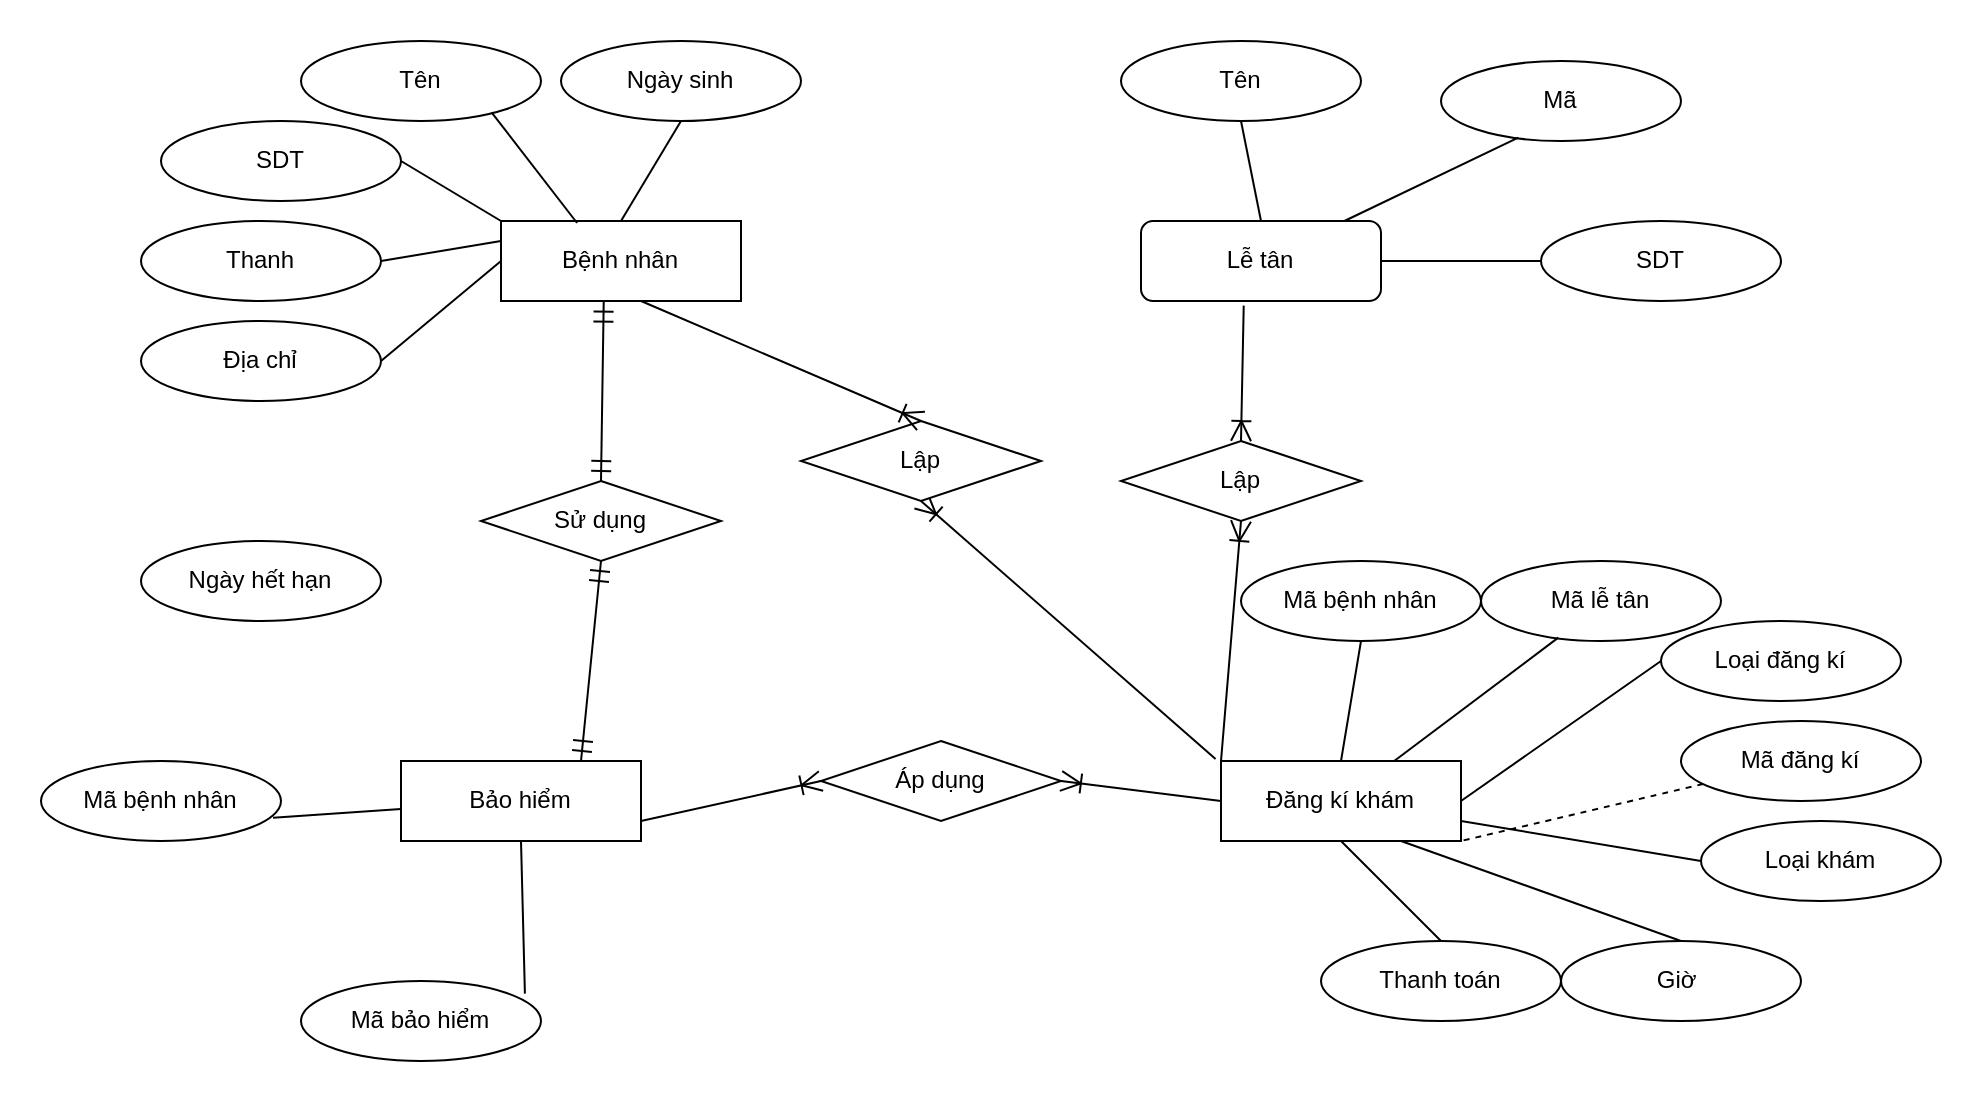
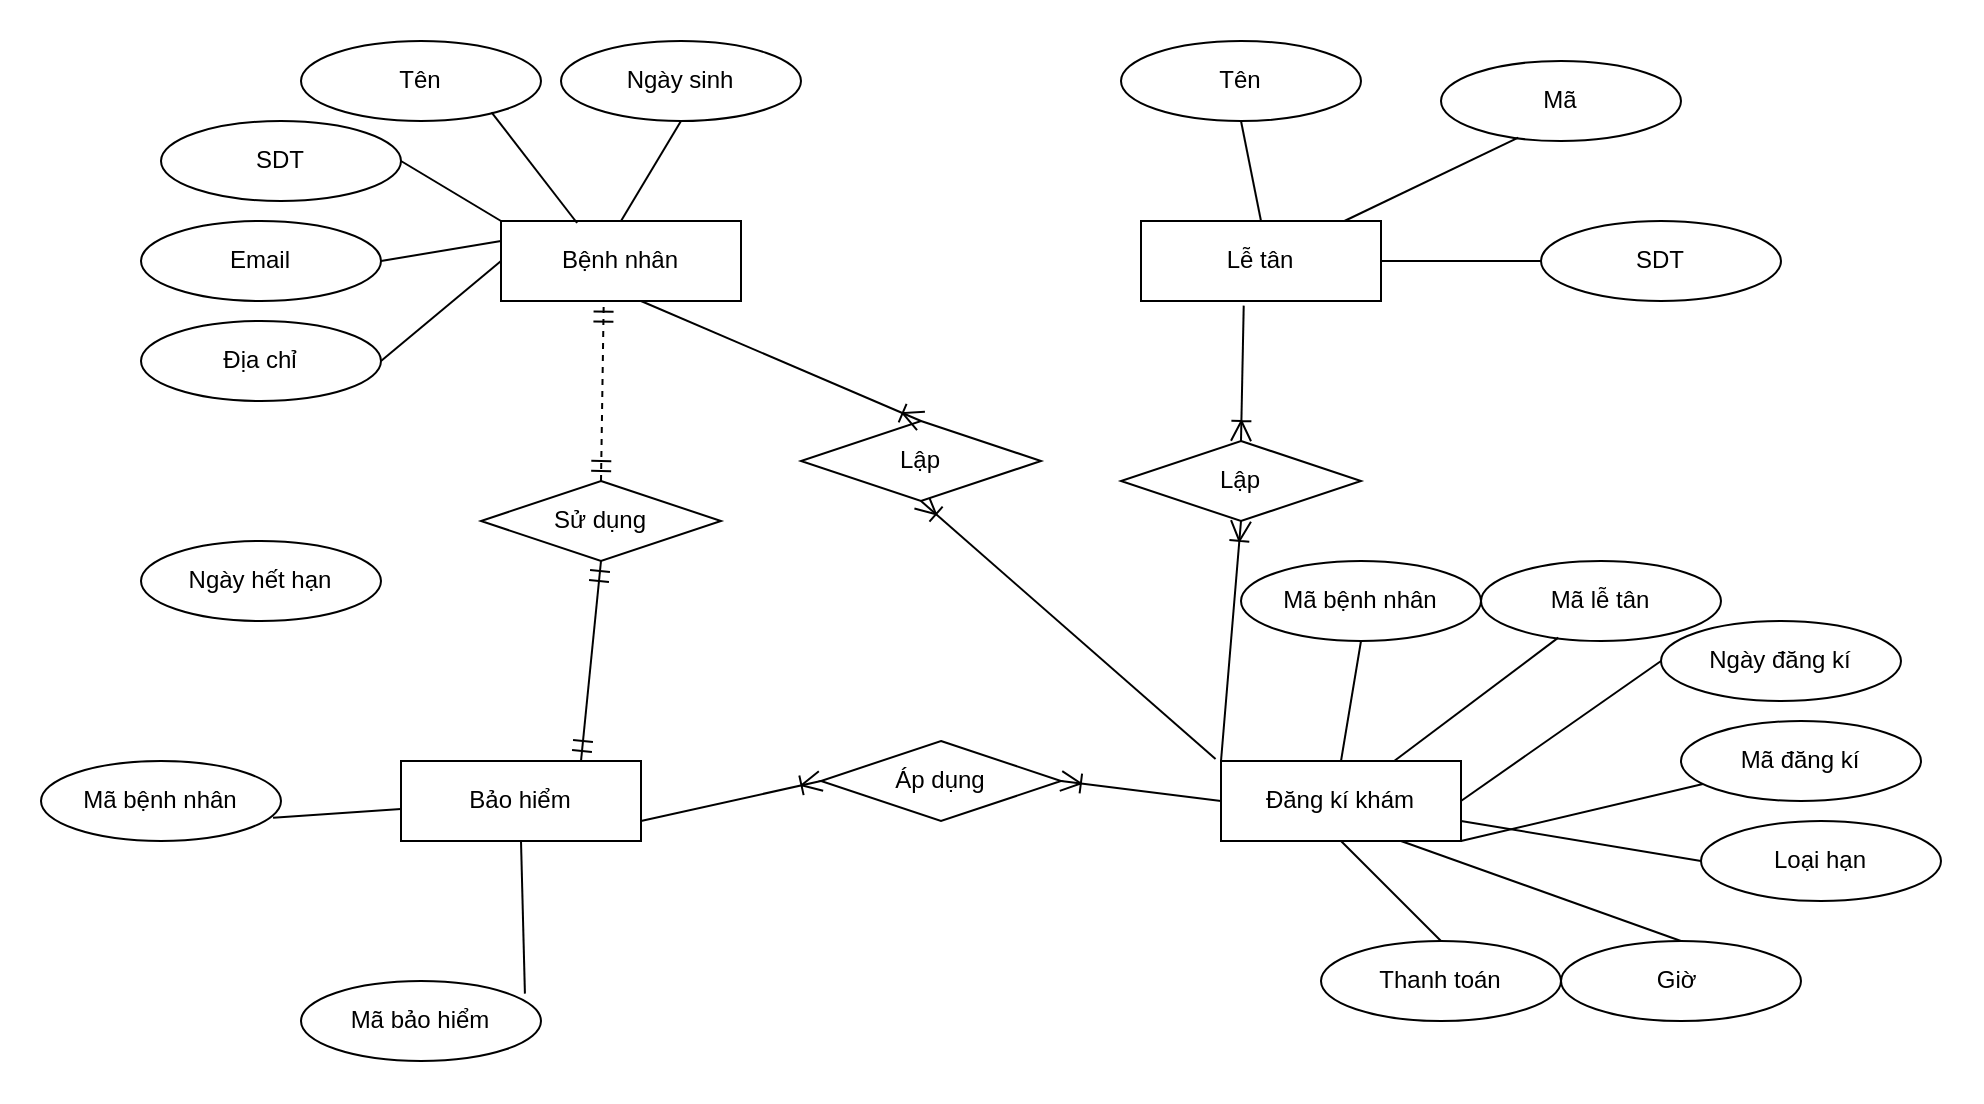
- <mxCell id="7" value="Thanh" style="ellipse;whiteSpace=wrap;html=1;" vertex="1" parent="1"><mxGeometry x="70" y="110" width="120" height="40" as="geometry" /></mxCell>
+ <mxCell id="7" value="Email" style="ellipse;whiteSpace=wrap;html=1;" vertex="1" parent="1"><mxGeometry x="70" y="110" width="120" height="40" as="geometry" /></mxCell>
- <mxCell id="2" value="Lễ tân" style="whiteSpace=wrap;html=1;rounded=1;" vertex="1" parent="1"><mxGeometry x="570" y="110" width="120" height="40" as="geometry" /></mxCell>
+ <mxCell id="2" value="Lễ tân" style="rounded=0;whiteSpace=wrap;html=1;" vertex="1" parent="1"><mxGeometry x="570" y="110" width="120" height="40" as="geometry" /></mxCell>
- <mxCell id="51" value="" style="fontSize=12;html=1;endArrow=ERmandOne;startArrow=ERmandOne;rounded=0;startSize=8;endSize=8;entryX=0.428;entryY=1.008;entryDx=0;entryDy=0;entryPerimeter=0;exitX=0.5;exitY=0;exitDx=0;exitDy=0;" edge="1" parent="1" source="50" target="3"><mxGeometry width="100" height="100" relative="1" as="geometry"><mxPoint x="170" y="290" as="sourcePoint" /><mxPoint x="270" y="190" as="targetPoint" /></mxGeometry></mxCell>
+ <mxCell id="51" value="" style="fontSize=12;html=1;endArrow=ERmandOne;startArrow=ERmandOne;rounded=0;startSize=8;endSize=8;entryX=0.428;entryY=1.008;entryDx=0;entryDy=0;entryPerimeter=0;exitX=0.5;exitY=0;exitDx=0;exitDy=0;dashed=1;" edge="1" parent="1" source="50" target="3"><mxGeometry width="100" height="100" relative="1" as="geometry"><mxPoint x="170" y="290" as="sourcePoint" /><mxPoint x="270" y="190" as="targetPoint" /></mxGeometry></mxCell>
- <mxCell id="25" value="Loại đăng kí" style="ellipse;whiteSpace=wrap;html=1;" vertex="1" parent="1"><mxGeometry x="830" y="310" width="120" height="40" as="geometry" /></mxCell>
+ <mxCell id="25" value="Ngày đăng kí" style="ellipse;whiteSpace=wrap;html=1;" vertex="1" parent="1"><mxGeometry x="830" y="310" width="120" height="40" as="geometry" /></mxCell>
- <mxCell id="30" value="" style="endArrow=none;html=1;rounded=0;fontSize=12;startSize=8;endSize=8;curved=1;entryX=1;entryY=1;entryDx=0;entryDy=0;dashed=1;" edge="1" parent="1" source="28" target="20"><mxGeometry width="50" height="50" relative="1" as="geometry"><mxPoint x="1040" y="630" as="sourcePoint" /><mxPoint x="961.712" y="640" as="targetPoint" /></mxGeometry></mxCell>
+ <mxCell id="30" value="" style="endArrow=none;html=1;rounded=0;fontSize=12;startSize=8;endSize=8;curved=1;entryX=1;entryY=1;entryDx=0;entryDy=0;" edge="1" parent="1" source="28" target="20"><mxGeometry width="50" height="50" relative="1" as="geometry"><mxPoint x="1040" y="630" as="sourcePoint" /><mxPoint x="961.712" y="640" as="targetPoint" /></mxGeometry></mxCell>
- <mxCell id="39" value="Loại khám" style="ellipse;whiteSpace=wrap;html=1;" vertex="1" parent="1"><mxGeometry x="850" y="410" width="120" height="40" as="geometry" /></mxCell>
+ <mxCell id="39" value="Loại hạn" style="ellipse;whiteSpace=wrap;html=1;" vertex="1" parent="1"><mxGeometry x="850" y="410" width="120" height="40" as="geometry" /></mxCell>
